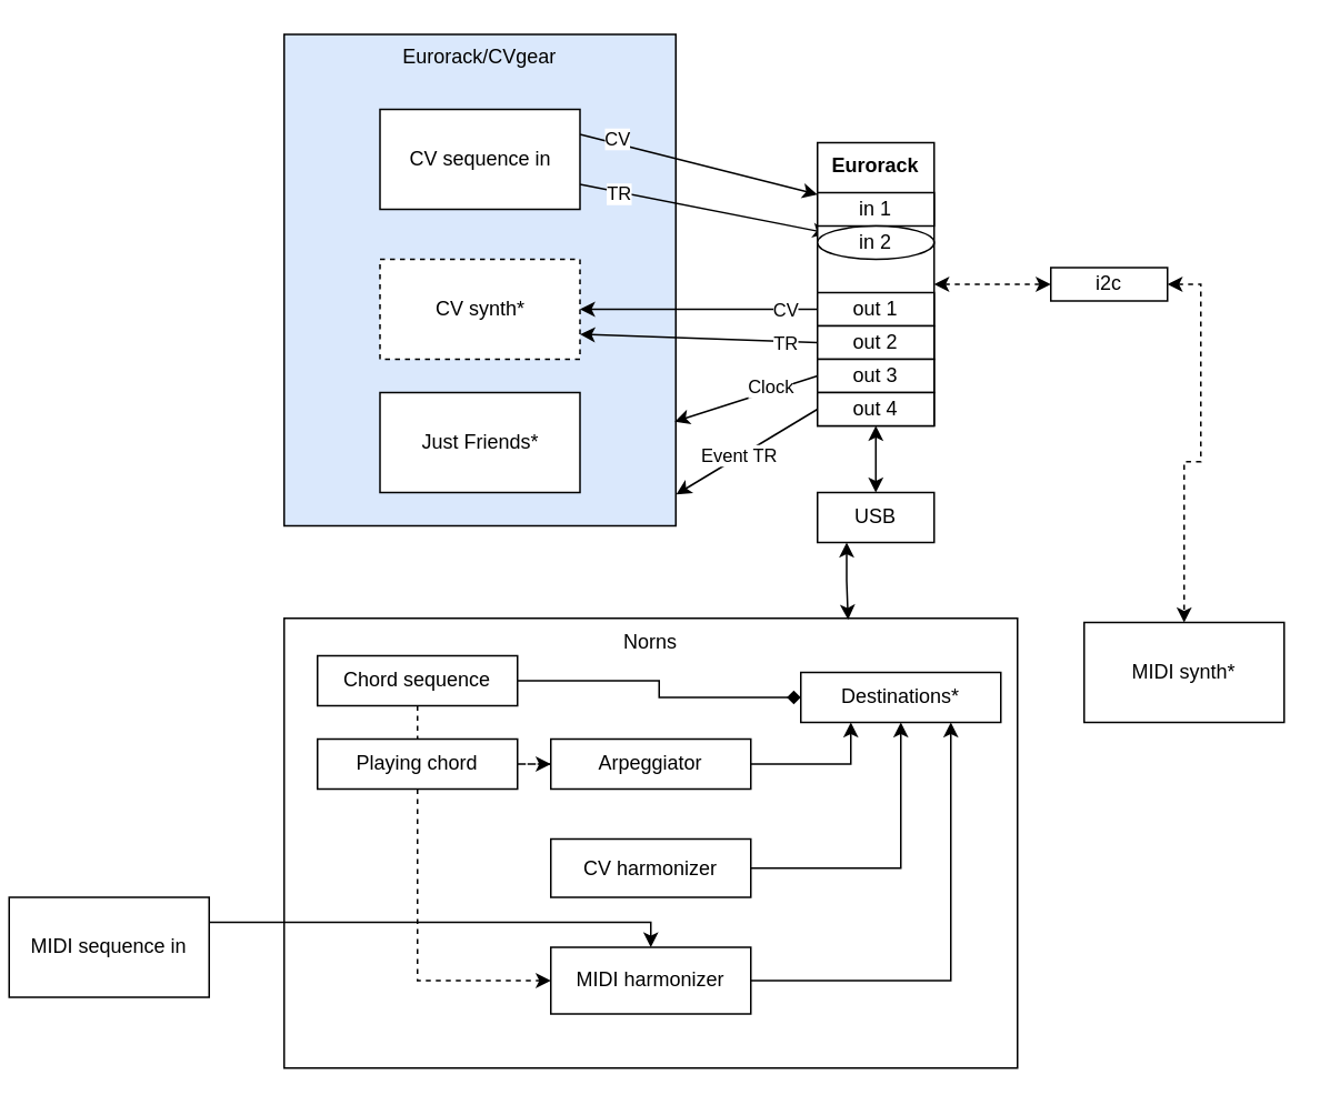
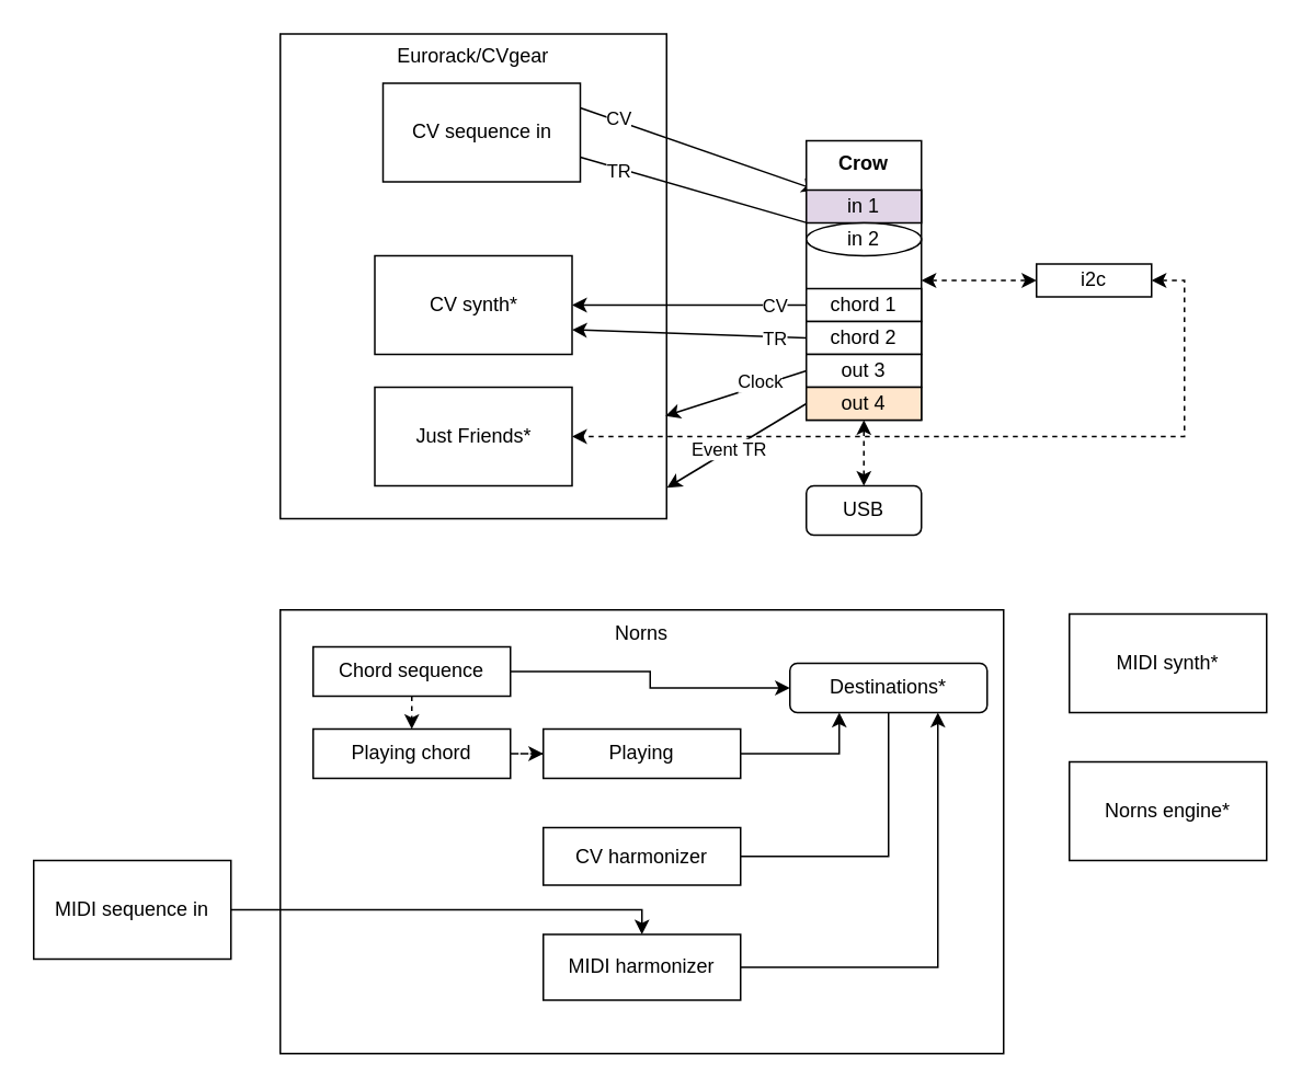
- <mxCell id="2" value="Eurorack/CVgear" style="rounded=0;whiteSpace=wrap;html=1;verticalAlign=top;fillColor=#dae8fc;" vertex="1" parent="1"><mxGeometry x="170" y="20" width="235" height="295" as="geometry" /></mxCell>
+ <mxCell id="2" value="Eurorack/CVgear" style="rounded=0;whiteSpace=wrap;html=1;verticalAlign=top;" vertex="1" parent="1"><mxGeometry x="170" y="20" width="235" height="295" as="geometry" /></mxCell>
- <mxCell id="8" value="CV sequence in" style="whiteSpace=wrap;html=1;" vertex="1" parent="1"><mxGeometry x="227.5" y="65" width="120" height="60" as="geometry" /></mxCell>
+ <mxCell id="8" value="CV sequence in" style="whiteSpace=wrap;html=1;" vertex="1" parent="1"><mxGeometry x="232.5" y="50" width="120" height="60" as="geometry" /></mxCell>
- <mxCell id="10" value="&lt;b&gt;Eurorack&lt;/b&gt;" style="whiteSpace=wrap;html=1;verticalAlign=top;" vertex="1" parent="1"><mxGeometry x="490" y="85" width="70" height="170" as="geometry" /></mxCell>
+ <mxCell id="10" value="&lt;b&gt;Crow&lt;/b&gt;" style="whiteSpace=wrap;html=1;verticalAlign=top;" vertex="1" parent="1"><mxGeometry x="490" y="85" width="70" height="170" as="geometry" /></mxCell>
- <mxCell id="38" value="in 1" style="rounded=0;whiteSpace=wrap;html=1;" vertex="1" parent="1"><mxGeometry x="490" y="115" width="70" height="20" as="geometry" /></mxCell>
+ <mxCell id="38" value="in 1" style="rounded=0;whiteSpace=wrap;html=1;fillColor=#e1d5e7;" vertex="1" parent="1"><mxGeometry x="490" y="115" width="70" height="20" as="geometry" /></mxCell>
- <mxCell id="13" value="CV synth*" style="whiteSpace=wrap;html=1;dashed=1;" vertex="1" parent="1"><mxGeometry x="227.5" y="155" width="120" height="60" as="geometry" /></mxCell>
+ <mxCell id="13" value="CV synth*" style="whiteSpace=wrap;html=1;" vertex="1" parent="1"><mxGeometry x="227.5" y="155" width="120" height="60" as="geometry" /></mxCell>
- <mxCell id="28" value="out 1" style="rounded=0;whiteSpace=wrap;html=1;" vertex="1" parent="1"><mxGeometry x="490" y="175" width="70" height="20" as="geometry" /></mxCell>
+ <mxCell id="28" value="chord 1" style="rounded=0;whiteSpace=wrap;html=1;" vertex="1" parent="1"><mxGeometry x="490" y="175" width="70" height="20" as="geometry" /></mxCell>
- <mxCell id="31" value="out 2" style="rounded=0;whiteSpace=wrap;html=1;" vertex="1" parent="1"><mxGeometry x="490" y="195" width="70" height="20" as="geometry" /></mxCell>
+ <mxCell id="31" value="chord 2" style="rounded=0;whiteSpace=wrap;html=1;" vertex="1" parent="1"><mxGeometry x="490" y="195" width="70" height="20" as="geometry" /></mxCell>
- <mxCell id="37" value="out 4" style="rounded=0;whiteSpace=wrap;html=1;" vertex="1" parent="1"><mxGeometry x="490" y="235" width="70" height="20" as="geometry" /></mxCell>
+ <mxCell id="37" value="out 4" style="rounded=0;whiteSpace=wrap;html=1;fillColor=#ffe6cc;" vertex="1" parent="1"><mxGeometry x="490" y="235" width="70" height="20" as="geometry" /></mxCell>
- <mxCell id="47" style="edgeStyle=orthogonalEdgeStyle;rounded=0;jumpStyle=none;orthogonalLoop=1;jettySize=auto;html=1;exitX=0.5;exitY=0;exitDx=0;exitDy=0;entryX=0.5;entryY=1;entryDx=0;entryDy=0;strokeColor=default;startArrow=classic;startFill=1;endArrow=classic;endFill=1;" edge="1" parent="1" source="48" target="37"><mxGeometry relative="1" as="geometry" /></mxCell>
+ <mxCell id="47" style="edgeStyle=orthogonalEdgeStyle;rounded=0;jumpStyle=none;orthogonalLoop=1;jettySize=auto;html=1;exitX=0.5;exitY=0;exitDx=0;exitDy=0;entryX=0.5;entryY=1;entryDx=0;entryDy=0;strokeColor=default;startArrow=classic;startFill=1;endArrow=classic;endFill=1;dashed=1;" edge="1" parent="1" source="48" target="37"><mxGeometry relative="1" as="geometry" /></mxCell>
- <mxCell id="48" value="USB" style="whiteSpace=wrap;html=1;" vertex="1" parent="1"><mxGeometry x="490" y="295" width="70" height="30" as="geometry" /></mxCell>
+ <mxCell id="48" value="USB" style="whiteSpace=wrap;html=1;rounded=1;" vertex="1" parent="1"><mxGeometry x="490" y="295" width="70" height="30" as="geometry" /></mxCell>
- <mxCell id="44" style="edgeStyle=orthogonalEdgeStyle;rounded=0;jumpStyle=none;orthogonalLoop=1;jettySize=auto;html=1;exitX=1;exitY=0.5;exitDx=0;exitDy=0;dashed=1;strokeColor=default;startArrow=classic;startFill=1;endArrow=classic;endFill=1;" edge="1" parent="1" source="45" target="14"><mxGeometry relative="1" as="geometry" /></mxCell>
+ <mxCell id="44" style="edgeStyle=orthogonalEdgeStyle;rounded=0;jumpStyle=none;orthogonalLoop=1;jettySize=auto;html=1;exitX=1;exitY=0.5;exitDx=0;exitDy=0;entryX=1;entryY=0.5;entryDx=0;entryDy=0;dashed=1;strokeColor=default;startArrow=classic;startFill=1;endArrow=classic;endFill=1;" edge="1" parent="1" source="45" target="15"><mxGeometry relative="1" as="geometry" /></mxCell>
- <mxCell id="46" style="edgeStyle=orthogonalEdgeStyle;rounded=0;jumpStyle=none;orthogonalLoop=1;jettySize=auto;html=1;exitX=0.25;exitY=1;exitDx=0;exitDy=0;entryX=0.769;entryY=0.003;entryDx=0;entryDy=0;entryPerimeter=0;strokeColor=default;startArrow=classic;startFill=1;endArrow=classic;endFill=1;" edge="1" parent="1" source="48" target="3"><mxGeometry relative="1" as="geometry" /></mxCell>
- <mxCell id="18" style="edgeStyle=orthogonalEdgeStyle;rounded=0;jumpStyle=none;orthogonalLoop=1;jettySize=auto;html=1;exitX=1;exitY=0.5;exitDx=0;exitDy=0;strokeColor=default;endArrow=diamond;" edge="1" parent="1" source="19" target="43"><mxGeometry relative="1" as="geometry" /></mxCell>
+ <mxCell id="18" style="edgeStyle=orthogonalEdgeStyle;rounded=0;jumpStyle=none;orthogonalLoop=1;jettySize=auto;html=1;exitX=1;exitY=0.5;exitDx=0;exitDy=0;strokeColor=default;" edge="1" parent="1" source="19" target="43"><mxGeometry relative="1" as="geometry" /></mxCell>
- <mxCell id="43" value="Destinations*" style="whiteSpace=wrap;html=1;" vertex="1" parent="1"><mxGeometry x="480" y="403" width="120" height="30" as="geometry" /></mxCell>
+ <mxCell id="43" value="Destinations*" style="whiteSpace=wrap;html=1;rounded=1;" vertex="1" parent="1"><mxGeometry x="480" y="403" width="120" height="30" as="geometry" /></mxCell>
- <mxCell id="17" style="edgeStyle=orthogonalEdgeStyle;rounded=0;jumpStyle=none;orthogonalLoop=1;jettySize=auto;html=1;exitX=0.5;exitY=1;exitDx=0;exitDy=0;entryX=0.5;entryY=0;entryDx=0;entryDy=0;dashed=1;strokeColor=default;endArrow=none;" edge="1" parent="1" source="19" target="42"><mxGeometry relative="1" as="geometry" /></mxCell>
+ <mxCell id="17" style="edgeStyle=orthogonalEdgeStyle;rounded=0;jumpStyle=none;orthogonalLoop=1;jettySize=auto;html=1;exitX=0.5;exitY=1;exitDx=0;exitDy=0;entryX=0.5;entryY=0;entryDx=0;entryDy=0;dashed=1;strokeColor=default;" edge="1" parent="1" source="19" target="42"><mxGeometry relative="1" as="geometry" /></mxCell>
- <mxCell id="22" style="edgeStyle=orthogonalEdgeStyle;rounded=0;jumpStyle=none;orthogonalLoop=1;jettySize=auto;html=1;exitX=1;exitY=0.5;exitDx=0;exitDy=0;entryX=0.5;entryY=1;entryDx=0;entryDy=0;strokeColor=default;" edge="1" parent="1" source="23" target="43"><mxGeometry relative="1" as="geometry" /></mxCell>
+ <mxCell id="22" style="edgeStyle=orthogonalEdgeStyle;rounded=0;jumpStyle=none;orthogonalLoop=1;jettySize=auto;html=1;exitX=1;exitY=0.5;exitDx=0;exitDy=0;entryX=0.5;entryY=1;entryDx=0;entryDy=0;strokeColor=default;endArrow=none;" edge="1" parent="1" source="23" target="43"><mxGeometry relative="1" as="geometry" /></mxCell>
- <mxCell id="21" value="Arpeggiator" style="rounded=0;whiteSpace=wrap;html=1;" vertex="1" parent="1"><mxGeometry x="330" y="443" width="120" height="30" as="geometry" /></mxCell>
+ <mxCell id="21" value="Playing" style="rounded=0;whiteSpace=wrap;html=1;" vertex="1" parent="1"><mxGeometry x="330" y="443" width="120" height="30" as="geometry" /></mxCell>
+ <mxCell id="16" value="Norns engine*" style="whiteSpace=wrap;html=1;" vertex="1" parent="1"><mxGeometry x="650" y="463" width="120" height="60" as="geometry" /></mxCell>
- <mxCell id="41" style="edgeStyle=orthogonalEdgeStyle;rounded=0;jumpStyle=none;orthogonalLoop=1;jettySize=auto;html=1;exitX=0.5;exitY=1;exitDx=0;exitDy=0;entryX=0;entryY=0.5;entryDx=0;entryDy=0;dashed=1;strokeColor=default;" edge="1" parent="1" source="42" target="25"><mxGeometry relative="1" as="geometry" /></mxCell>
- <mxCell id="12" value="MIDI sequence in" style="whiteSpace=wrap;html=1;" vertex="1" parent="1"><mxGeometry x="5" y="538" width="120" height="60" as="geometry" /></mxCell>
+ <mxCell id="12" value="MIDI sequence in" style="whiteSpace=wrap;html=1;" vertex="1" parent="1"><mxGeometry x="20" y="523" width="120" height="60" as="geometry" /></mxCell>
